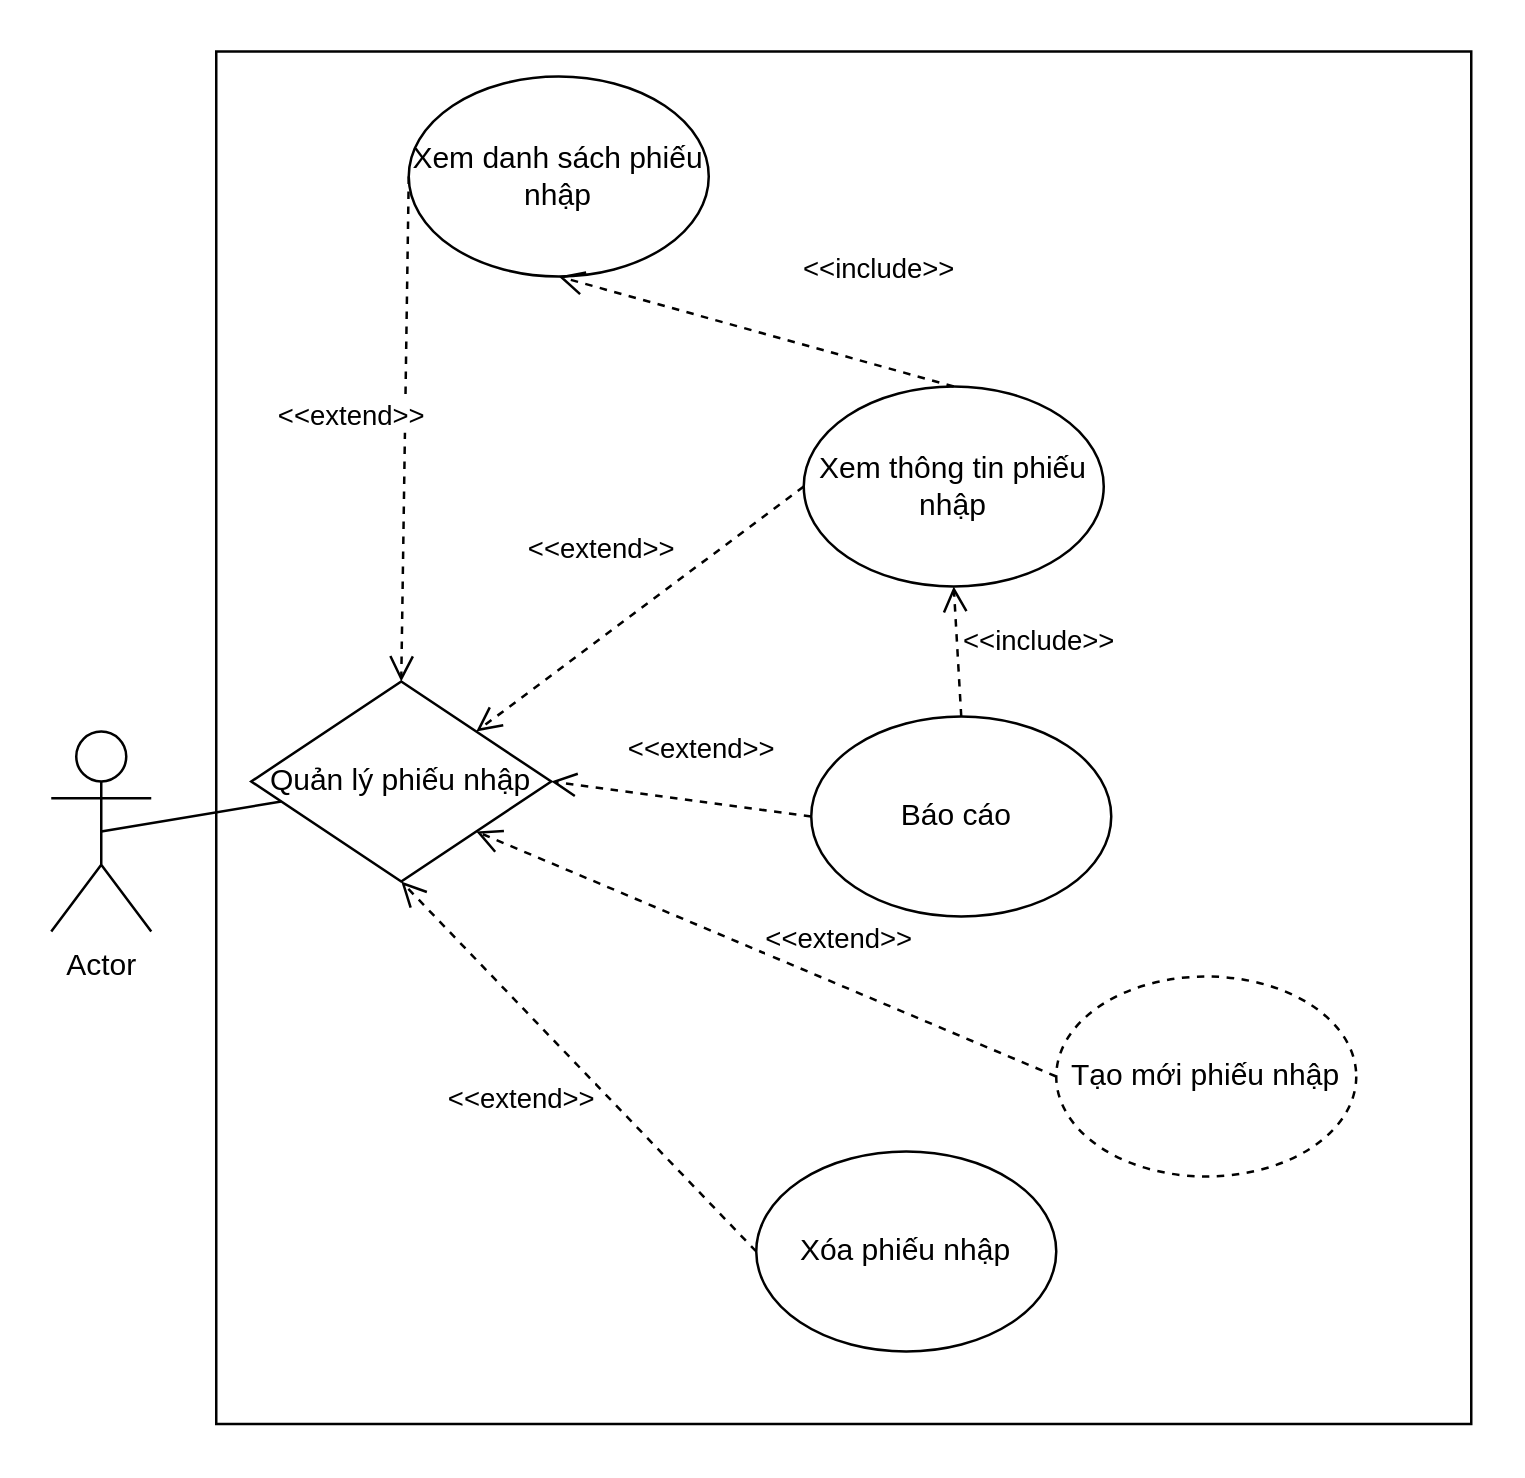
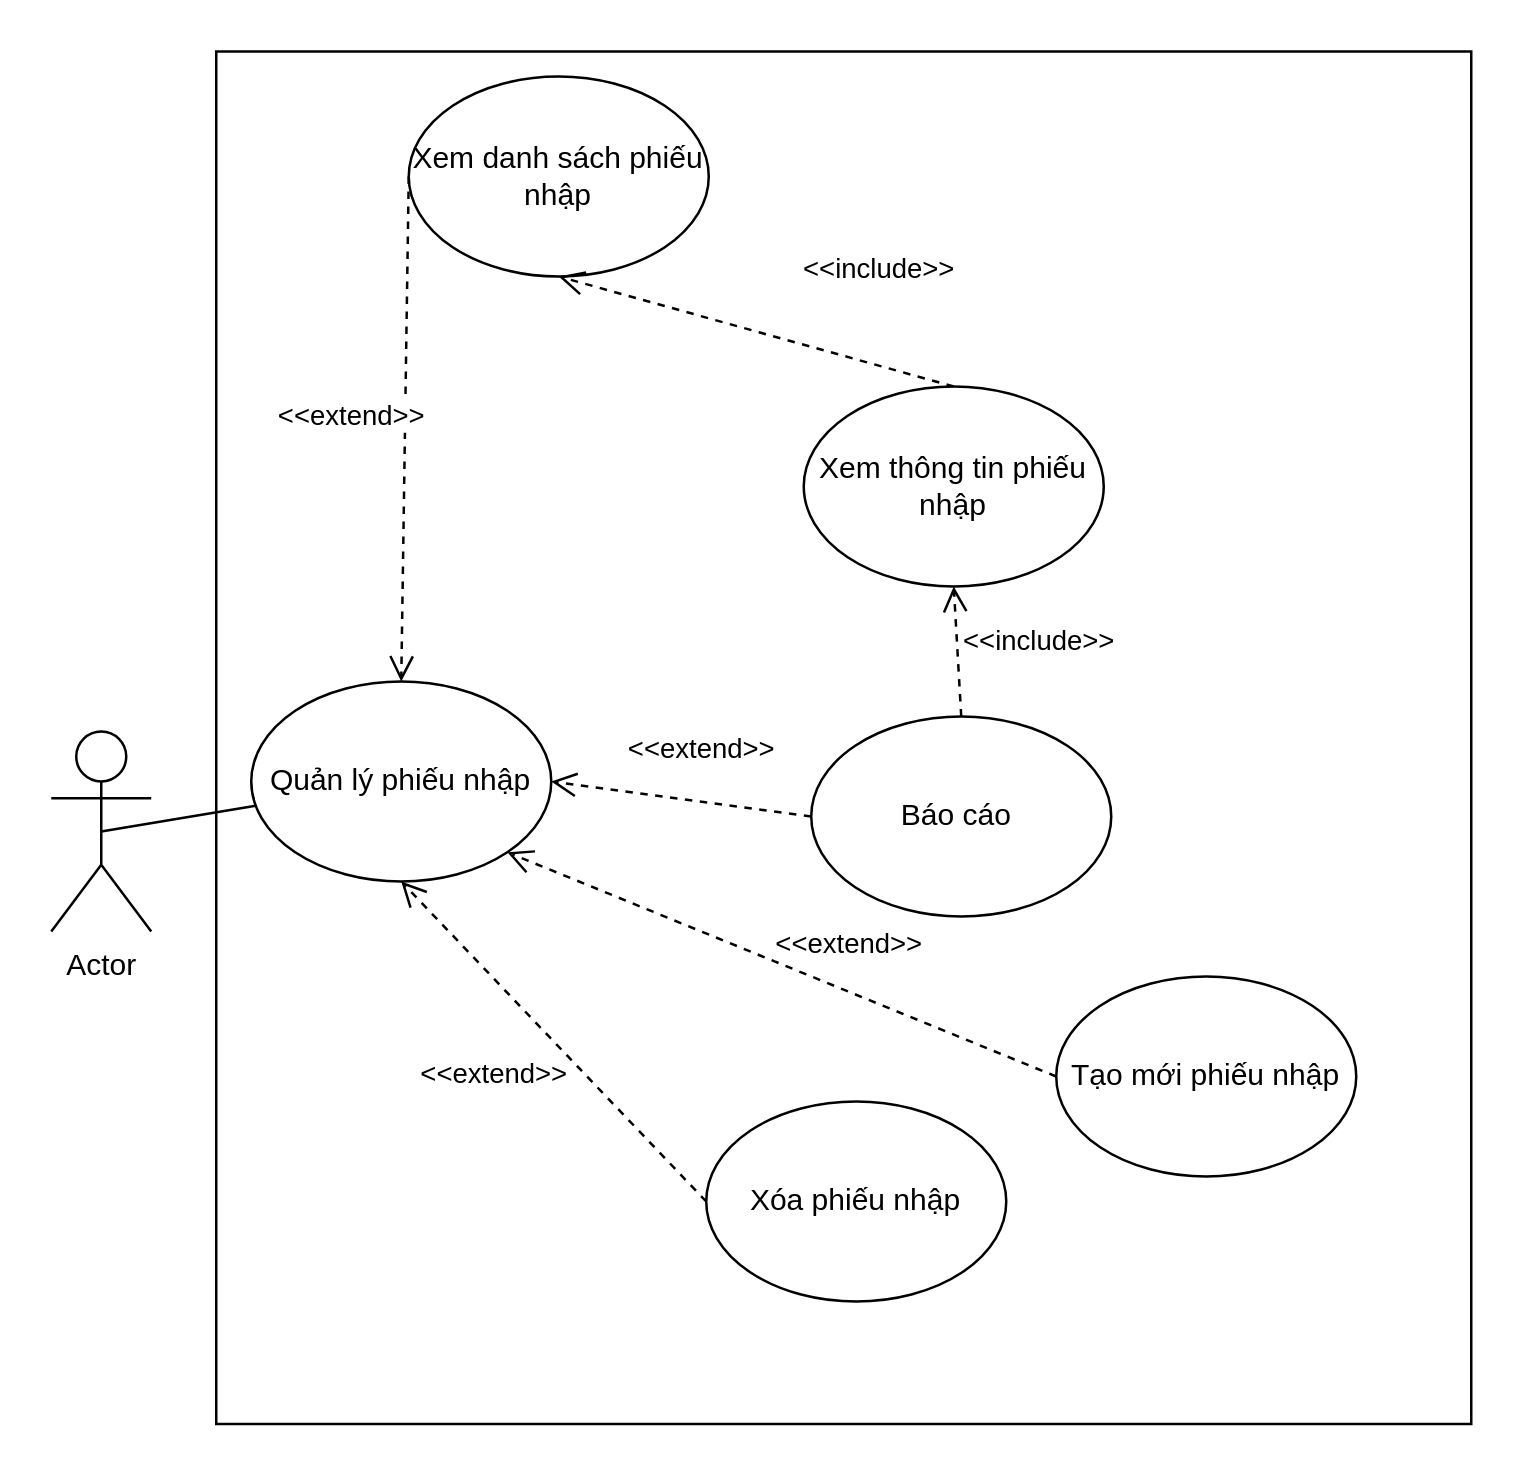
- <mxCell id="15" value="&amp;lt;&amp;lt;extend&amp;gt;&amp;gt;" style="html=1;verticalAlign=bottom;endArrow=open;dashed=1;endSize=8;exitX=0;exitY=0.5;exitDx=0;exitDy=0;entryX=1;entryY=0;entryDx=0;entryDy=0;" edge="1" parent="1" source="14" target="3"><mxGeometry x="0.035" y="-21" relative="1" as="geometry"><mxPoint x="315" y="110" as="sourcePoint" /><mxPoint x="170" y="282" as="targetPoint" /><mxPoint as="offset" /></mxGeometry></mxCell>
- <mxCell id="3" value="Quản lý phiếu nhập" style="rhombus;whiteSpace=wrap;html=1;" parent="1" vertex="1"><mxGeometry x="100" y="272" width="120" height="80" as="geometry" /></mxCell>
+ <mxCell id="3" value="Quản lý phiếu nhập" style="ellipse;whiteSpace=wrap;html=1;" parent="1" vertex="1"><mxGeometry x="100" y="272" width="120" height="80" as="geometry" /></mxCell>
- <mxCell id="5" value="Tạo mới phiếu nhập" style="ellipse;whiteSpace=wrap;html=1;dashed=1;" parent="1" vertex="1"><mxGeometry x="422" y="390" width="120" height="80" as="geometry" /></mxCell>
+ <mxCell id="5" value="Tạo mới phiếu nhập" style="ellipse;whiteSpace=wrap;html=1;" parent="1" vertex="1"><mxGeometry x="422" y="390" width="120" height="80" as="geometry" /></mxCell>
- <mxCell id="7" value="Xóa phiếu nhập" style="ellipse;whiteSpace=wrap;html=1;" parent="1" vertex="1"><mxGeometry x="302" y="460" width="120" height="80" as="geometry" /></mxCell>
+ <mxCell id="7" value="Xóa phiếu nhập" style="ellipse;whiteSpace=wrap;html=1;" parent="1" vertex="1"><mxGeometry x="282" y="440" width="120" height="80" as="geometry" /></mxCell>
